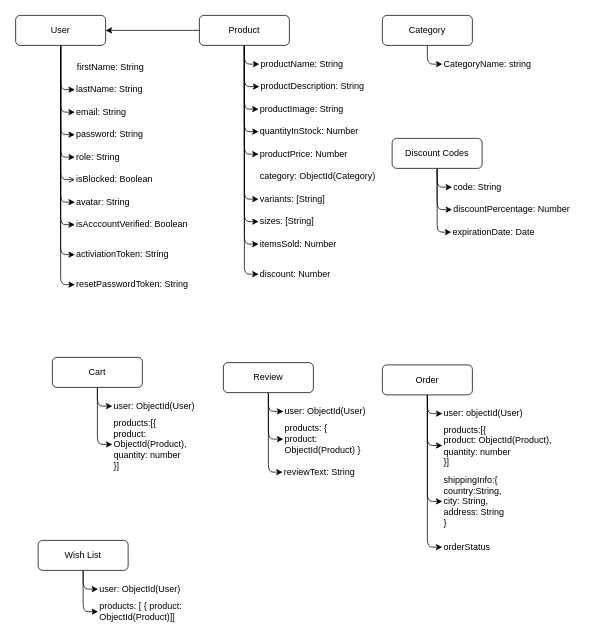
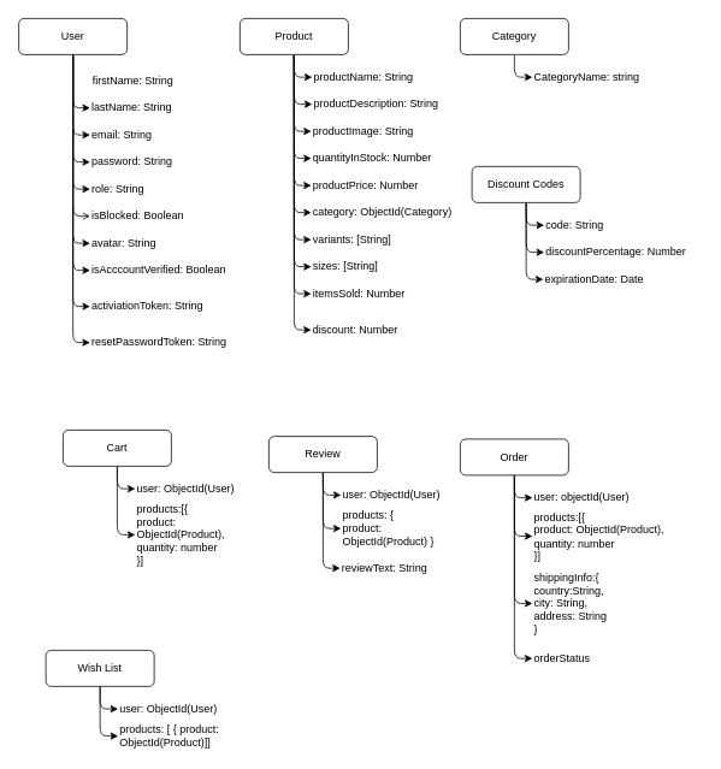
- <mxCell id="27" style="edgeStyle=orthogonalEdgeStyle;html=1;strokeColor=default;" edge="1" parent="1" source="32" target="11"><mxGeometry relative="1" as="geometry" /></mxCell>
+ <mxCell id="27" style="edgeStyle=orthogonalEdgeStyle;html=1;entryX=0;entryY=0.5;entryDx=0;entryDy=0;strokeColor=default;" edge="1" parent="1" source="32" target="38"><mxGeometry relative="1" as="geometry" /></mxCell>
